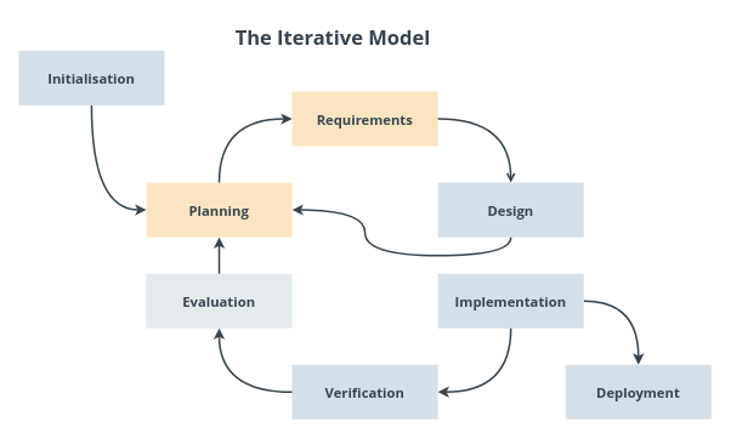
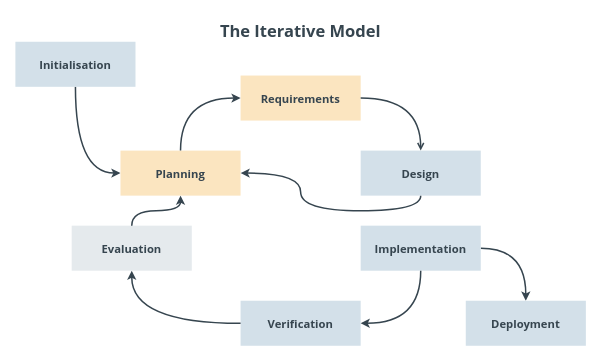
- <mxCell id="11" value="The Iterative Model" style="rounded=0;whiteSpace=wrap;html=1;fontSize=22;glass=0;strokeWidth=1;shadow=0;sketch=0;strokeColor=none;fillColor=none;fontColor=#36454F;fontFamily=Open Sans;fontSource=https%3A%2F%2Ffonts.googleapis.com%2Fcss%3Ffamily%3DOpen%2BSans;fontStyle=1" vertex="1" parent="1"><mxGeometry x="245" y="20" width="240" height="40" as="geometry" /></mxCell>
+ <mxCell id="11" value="The Iterative Model" style="rounded=0;whiteSpace=wrap;html=1;fontSize=22;glass=0;strokeWidth=1;shadow=0;sketch=0;strokeColor=none;fillColor=none;fontColor=#36454F;fontFamily=Open Sans;fontSource=https%3A%2F%2Ffonts.googleapis.com%2Fcss%3Ffamily%3DOpen%2BSans;fontStyle=1" vertex="1" parent="1"><mxGeometry x="280" y="20" width="240" height="40" as="geometry" /></mxCell>
- <mxCell id="15" value="Evaluation" style="rounded=0;whiteSpace=wrap;html=1;fontSize=15;glass=0;strokeWidth=1;shadow=0;sketch=0;strokeColor=none;fillColor=#E5EAED;fontColor=#36454F;fontFamily=Open Sans;fontSource=https%3A%2F%2Ffonts.googleapis.com%2Fcss%3Ffamily%3DOpen%2BSans;fontStyle=1" vertex="1" parent="1"><mxGeometry x="160" y="300" width="160" height="60" as="geometry" /></mxCell>
+ <mxCell id="15" value="Evaluation" style="rounded=0;whiteSpace=wrap;html=1;fontSize=15;glass=0;strokeWidth=1;shadow=0;sketch=0;strokeColor=none;fillColor=#E5EAED;fontColor=#36454F;fontFamily=Open Sans;fontSource=https%3A%2F%2Ffonts.googleapis.com%2Fcss%3Ffamily%3DOpen%2BSans;fontStyle=1" vertex="1" parent="1"><mxGeometry x="95" y="300" width="160" height="60" as="geometry" /></mxCell>
